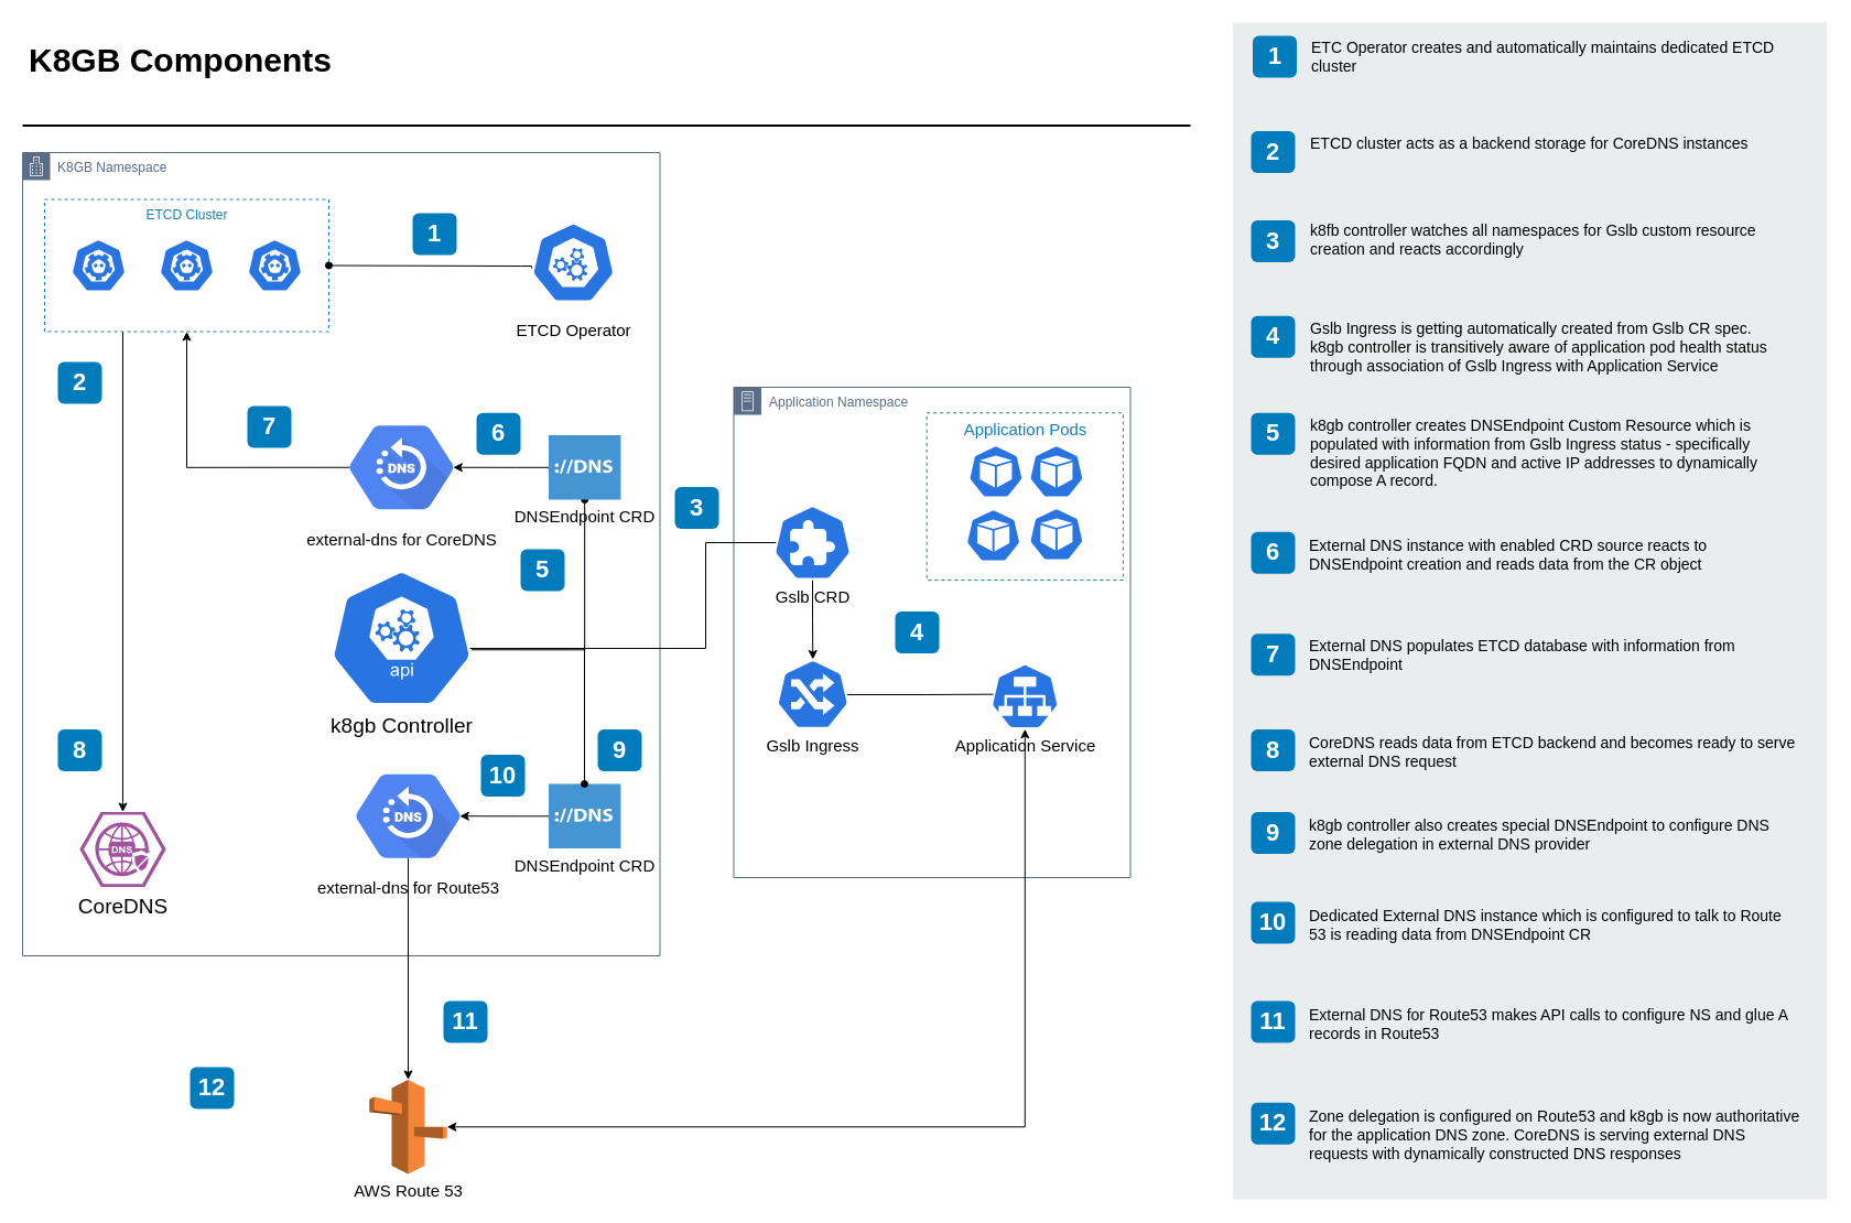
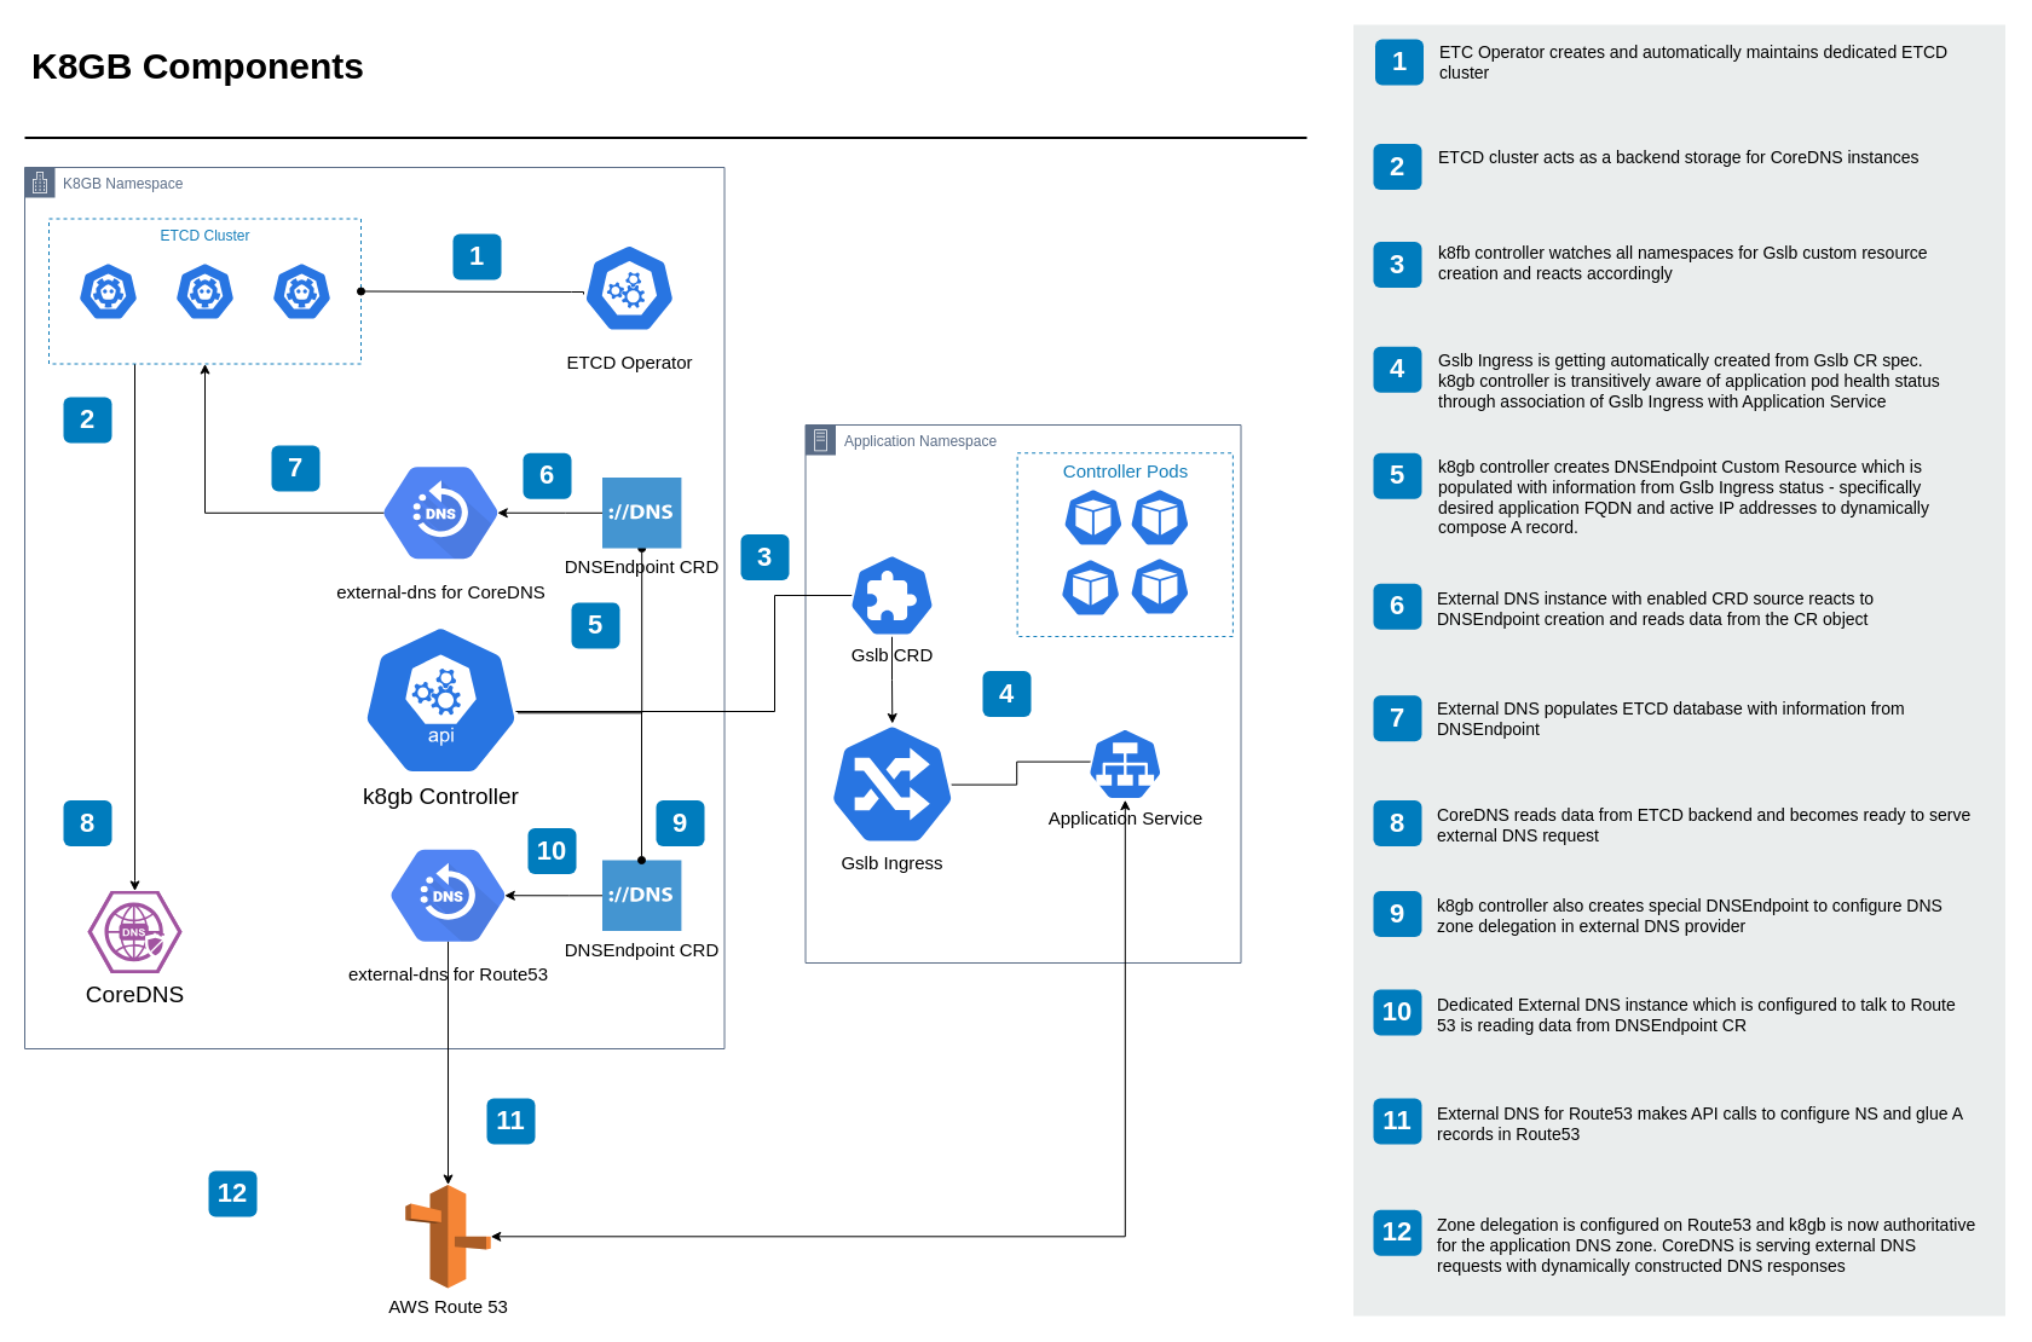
- <mxCell id="60" value="Application Pods" style="fillColor=none;strokeColor=#147EBA;dashed=1;verticalAlign=top;fontStyle=0;fontColor=#147EBA;html=1;fontSize=15;" vertex="1" parent="1"><mxGeometry x="840.63" y="374.25" width="178.25" height="151.75" as="geometry" /></mxCell>
+ <mxCell id="60" value="Controller Pods" style="fillColor=none;strokeColor=#147EBA;dashed=1;verticalAlign=top;fontStyle=0;fontColor=#147EBA;html=1;fontSize=15;" vertex="1" parent="1"><mxGeometry x="840.63" y="374.25" width="178.25" height="151.75" as="geometry" /></mxCell>
- <mxCell id="38" value="Gslb Ingress" style="html=1;dashed=0;whitespace=wrap;fillColor=#2875E2;strokeColor=#ffffff;points=[[0.005,0.63,0],[0.1,0.2,0],[0.9,0.2,0],[0.5,0,0],[0.995,0.63,0],[0.72,0.99,0],[0.5,1,0],[0.28,0.99,0]];shape=mxgraph.kubernetes.icon;prIcon=ing;verticalAlign=top;labelPosition=center;verticalLabelPosition=bottom;align=center;fontSize=15;" vertex="1" parent="1"><mxGeometry x="682.5" y="598" width="109.5" height="63.25" as="geometry" /></mxCell>
+ <mxCell id="38" value="Gslb Ingress" style="html=1;dashed=0;whitespace=wrap;fillColor=#2875E2;strokeColor=#ffffff;points=[[0.005,0.63,0],[0.1,0.2,0],[0.9,0.2,0],[0.5,0,0],[0.995,0.63,0],[0.72,0.99,0],[0.5,1,0],[0.28,0.99,0]];shape=mxgraph.kubernetes.icon;prIcon=ing;verticalAlign=top;labelPosition=center;verticalLabelPosition=bottom;align=center;fontSize=15;" vertex="1" parent="1"><mxGeometry x="682.5" y="598" width="109.5" height="100" as="geometry" /></mxCell>
